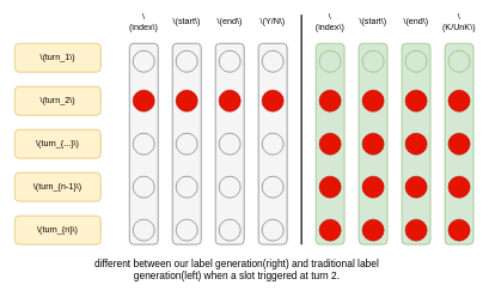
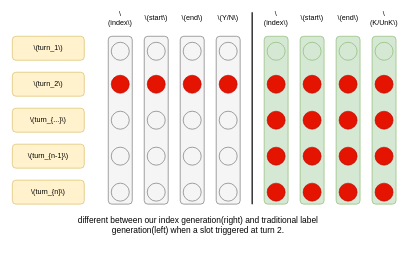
- <mxCell id="64" value="&lt;font style=&quot;font-size: 14px&quot;&gt;different between our label generation(right) and traditional label generation(left) when a slot triggered at turn 2.&lt;/font&gt;" style="text;html=1;strokeColor=none;fillColor=none;align=center;verticalAlign=middle;whiteSpace=wrap;rounded=0;" vertex="1" parent="1"><mxGeometry x="125" y="350" width="410" height="50" as="geometry" /></mxCell>
+ <mxCell id="64" value="&lt;font style=&quot;font-size: 14px&quot;&gt;different between our index generation(right) and traditional label generation(left) when a slot triggered at turn 2.&lt;/font&gt;" style="text;html=1;strokeColor=none;fillColor=none;align=center;verticalAlign=middle;whiteSpace=wrap;rounded=0;" vertex="1" parent="1"><mxGeometry x="125" y="350" width="410" height="50" as="geometry" /></mxCell>
